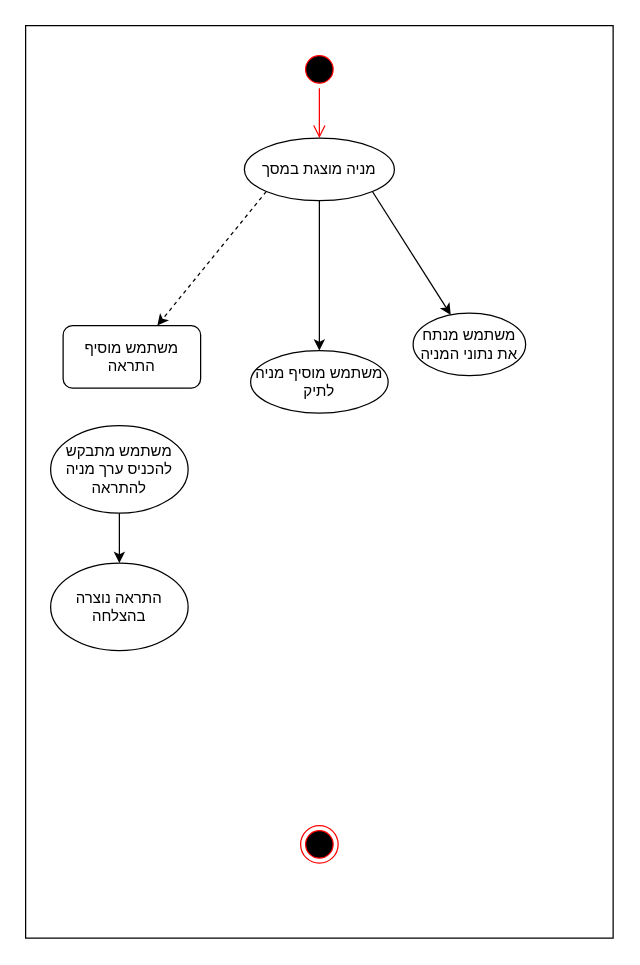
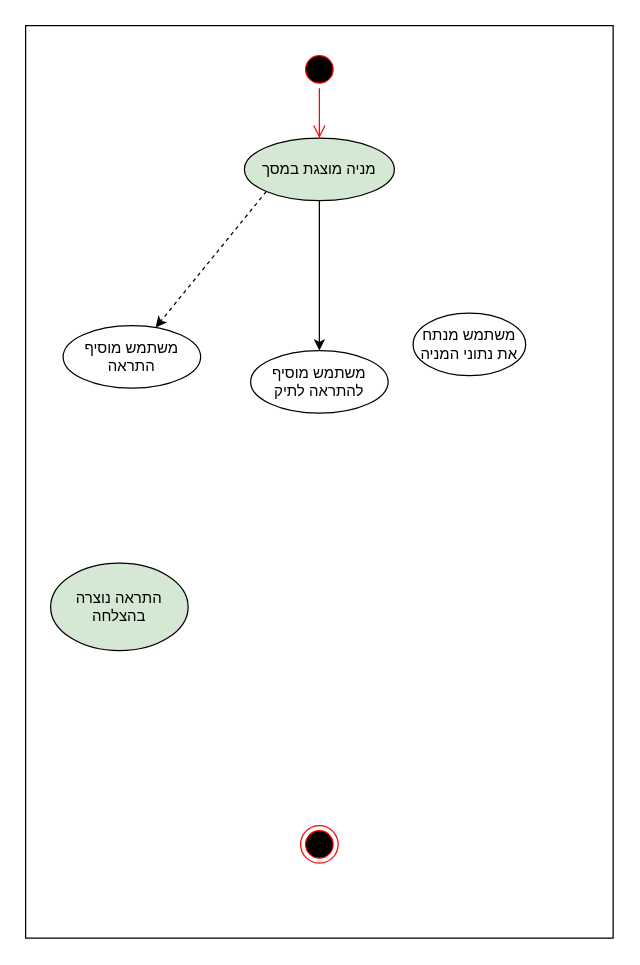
- <mxCell id="9" value="מניה מוצגת במסך" style="ellipse;whiteSpace=wrap;html=1;" vertex="1" parent="1"><mxGeometry x="195" y="110" width="120" height="50" as="geometry" /></mxCell>
+ <mxCell id="9" value="מניה מוצגת במסך" style="ellipse;whiteSpace=wrap;html=1;fillColor=#d5e8d4;" vertex="1" parent="1"><mxGeometry x="195" y="110" width="120" height="50" as="geometry" /></mxCell>
- <mxCell id="7" style="edgeStyle=none;html=1;exitX=1;exitY=1;exitDx=0;exitDy=0;" edge="1" parent="1" source="9" target="12"><mxGeometry relative="1" as="geometry" /></mxCell>
- <mxCell id="10" value="משתמש מוסיף התראה" style="whiteSpace=wrap;html=1;rounded=1;" vertex="1" parent="1"><mxGeometry x="50" y="260" width="110" height="50" as="geometry" /></mxCell>
+ <mxCell id="10" value="משתמש מוסיף התראה" style="ellipse;whiteSpace=wrap;html=1;" vertex="1" parent="1"><mxGeometry x="50" y="260" width="110" height="50" as="geometry" /></mxCell>
- <mxCell id="11" value="משתמש מוסיף מניה לתיק" style="ellipse;whiteSpace=wrap;html=1;" vertex="1" parent="1"><mxGeometry x="200" y="280" width="110" height="50" as="geometry" /></mxCell>
+ <mxCell id="11" value="משתמש מוסיף להתראה לתיק" style="ellipse;whiteSpace=wrap;html=1;" vertex="1" parent="1"><mxGeometry x="200" y="280" width="110" height="50" as="geometry" /></mxCell>
- <mxCell id="14" value="משתמש מתבקש להכניס ערך מניה להתראה" style="ellipse;whiteSpace=wrap;html=1;" vertex="1" parent="1"><mxGeometry x="40" y="340" width="110" height="70" as="geometry" /></mxCell>
- <mxCell id="13" style="edgeStyle=none;html=1;exitX=0.5;exitY=1;exitDx=0;exitDy=0;" edge="1" parent="1" source="14" target="15"><mxGeometry relative="1" as="geometry" /></mxCell>
- <mxCell id="15" value="התראה נוצרה בהצלחה" style="ellipse;whiteSpace=wrap;html=1;" vertex="1" parent="1"><mxGeometry x="40" y="450" width="110" height="70" as="geometry" /></mxCell>
+ <mxCell id="15" value="התראה נוצרה בהצלחה" style="ellipse;whiteSpace=wrap;html=1;fillColor=#d5e8d4;" vertex="1" parent="1"><mxGeometry x="40" y="450" width="110" height="70" as="geometry" /></mxCell>
